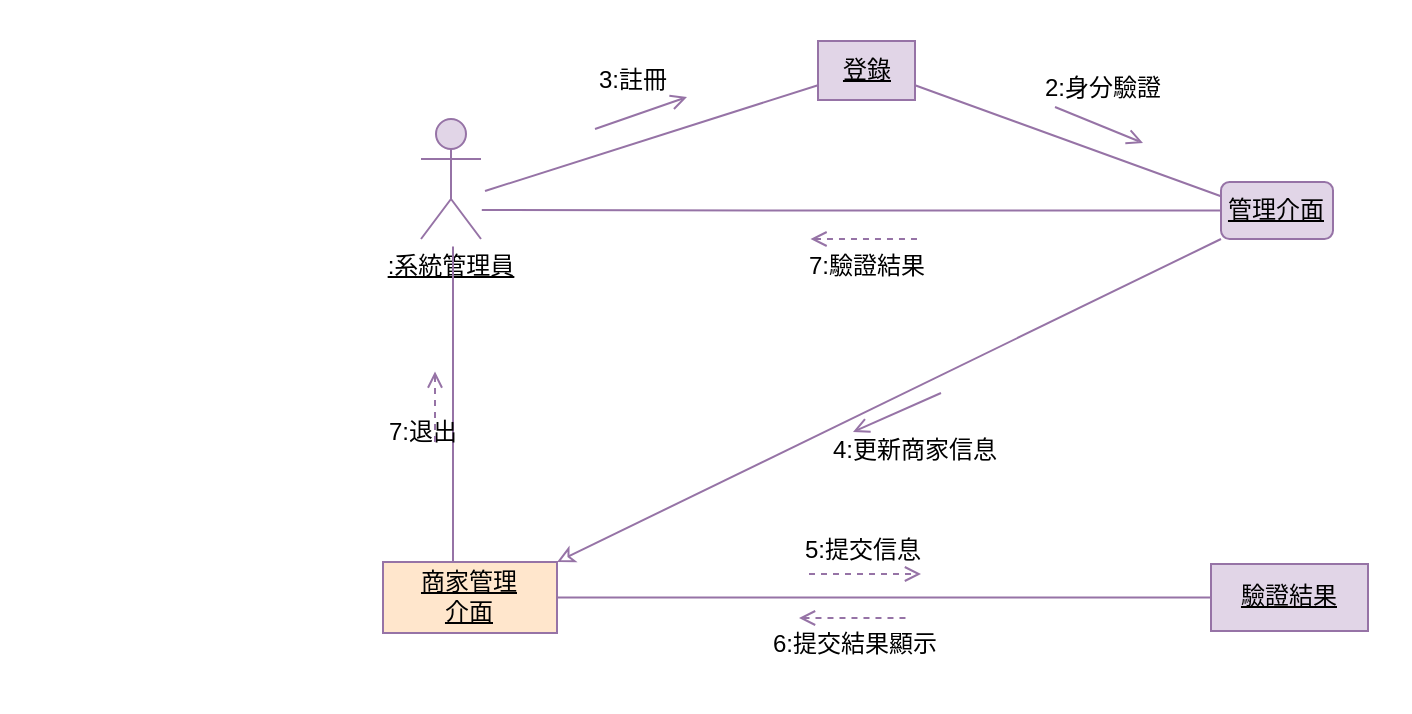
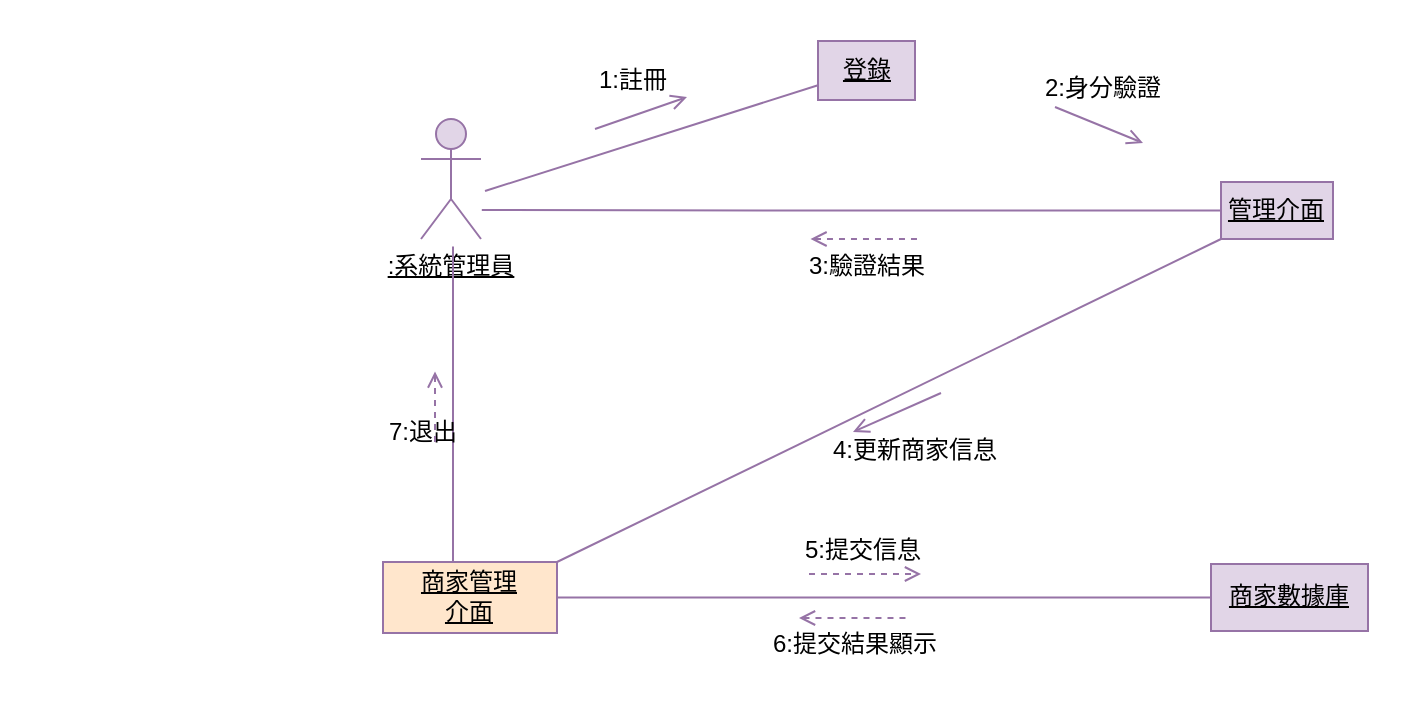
- <mxCell id="27" value="&lt;font color=&quot;#000000&quot;&gt;3:註冊&lt;/font&gt;" style="text;html=1;align=center;verticalAlign=middle;resizable=0;points=[];autosize=1;strokeColor=none;fillColor=none;fontColor=#FFFFFF;" parent="1" vertex="1"><mxGeometry x="125" y="27" width="52" height="26" as="geometry" /></mxCell>
+ <mxCell id="27" value="&lt;font color=&quot;#000000&quot;&gt;1:註冊&lt;/font&gt;" style="text;html=1;align=center;verticalAlign=middle;resizable=0;points=[];autosize=1;strokeColor=none;fillColor=none;fontColor=#FFFFFF;" parent="1" vertex="1"><mxGeometry x="125" y="27" width="52" height="26" as="geometry" /></mxCell>
- <mxCell id="26" value="" style="endArrow=none;html=1;rounded=0;entryX=0;entryY=0.25;entryDx=0;entryDy=0;exitX=1;exitY=0.75;exitDx=0;exitDy=0;fillColor=#d5e8d4;strokeColor=#9673A6;" parent="1" source="24" target="6" edge="1"><mxGeometry width="50" height="50" relative="1" as="geometry"><mxPoint x="312" y="56" as="sourcePoint" /><mxPoint x="362" y="6" as="targetPoint" /></mxGeometry></mxCell>
- <mxCell id="6" value="&lt;u&gt;管理介面&lt;/u&gt;" style="whiteSpace=wrap;html=1;strokeColor=#9673A6;fillColor=#E1D5E7;rounded=1;" parent="1" vertex="1"><mxGeometry x="445" y="90.5" width="56" height="28.5" as="geometry" /></mxCell>
+ <mxCell id="6" value="&lt;u&gt;管理介面&lt;/u&gt;" style="rounded=0;whiteSpace=wrap;html=1;strokeColor=#9673A6;fillColor=#E1D5E7;" parent="1" vertex="1"><mxGeometry x="445" y="90.5" width="56" height="28.5" as="geometry" /></mxCell>
- <mxCell id="33" value="&lt;font color=&quot;#000000&quot;&gt;7:驗證結果&lt;/font&gt;" style="text;html=1;align=center;verticalAlign=middle;resizable=0;points=[];autosize=1;strokeColor=none;fillColor=none;fontColor=#FFFFFF;" parent="1" vertex="1"><mxGeometry x="229.75" y="119.5" width="76" height="26" as="geometry" /></mxCell>
+ <mxCell id="33" value="&lt;font color=&quot;#000000&quot;&gt;3:驗證結果&lt;/font&gt;" style="text;html=1;align=center;verticalAlign=middle;resizable=0;points=[];autosize=1;strokeColor=none;fillColor=none;fontColor=#FFFFFF;" parent="1" vertex="1"><mxGeometry x="229.75" y="119.5" width="76" height="26" as="geometry" /></mxCell>
- <mxCell id="5" style="rounded=0;orthogonalLoop=1;jettySize=auto;html=1;exitX=0;exitY=1;exitDx=0;exitDy=0;strokeColor=#9673A6;endArrow=classic;endFill=0;entryX=1;entryY=0;entryDx=0;entryDy=0;fillColor=#d5e8d4;" parent="1" source="6" target="8" edge="1"><mxGeometry relative="1" as="geometry"><mxPoint x="89" y="282.5" as="targetPoint" /></mxGeometry></mxCell>
+ <mxCell id="5" style="rounded=0;orthogonalLoop=1;jettySize=auto;html=1;exitX=0;exitY=1;exitDx=0;exitDy=0;strokeColor=#9673A6;endArrow=none;endFill=0;entryX=1;entryY=0;entryDx=0;entryDy=0;fillColor=#d5e8d4;" parent="1" source="6" target="8" edge="1"><mxGeometry relative="1" as="geometry"><mxPoint x="89" y="282.5" as="targetPoint" /></mxGeometry></mxCell>
- <mxCell id="9" value="&lt;u&gt;驗證結果&lt;/u&gt;" style="rounded=0;whiteSpace=wrap;html=1;strokeColor=#9673A6;fillColor=#E1D5E7;" parent="1" vertex="1"><mxGeometry x="440" y="281.5" width="78.5" height="33.5" as="geometry" /></mxCell>
+ <mxCell id="9" value="&lt;u&gt;商家數據庫&lt;/u&gt;" style="rounded=0;whiteSpace=wrap;html=1;strokeColor=#9673A6;fillColor=#E1D5E7;" parent="1" vertex="1"><mxGeometry x="440" y="281.5" width="78.5" height="33.5" as="geometry" /></mxCell>
